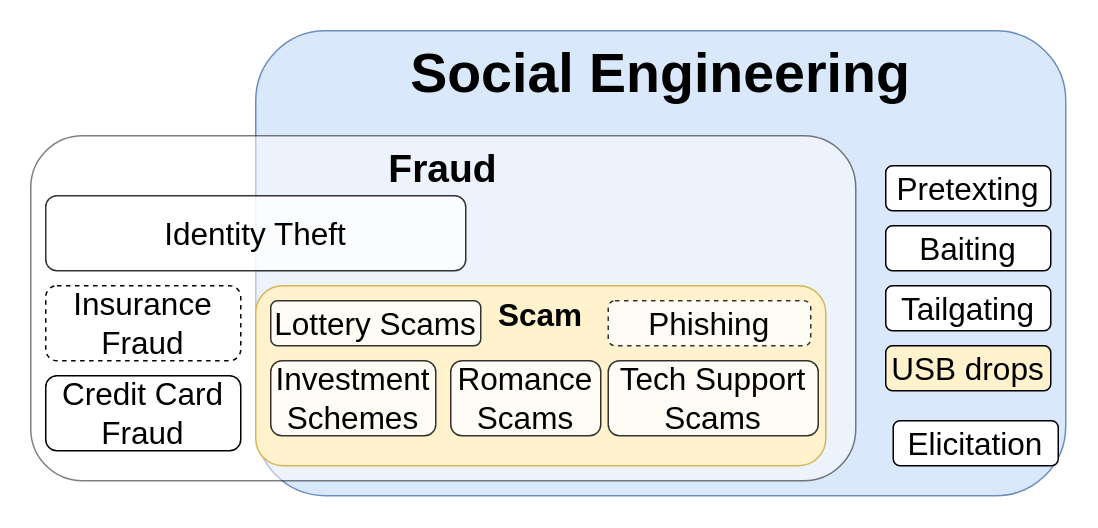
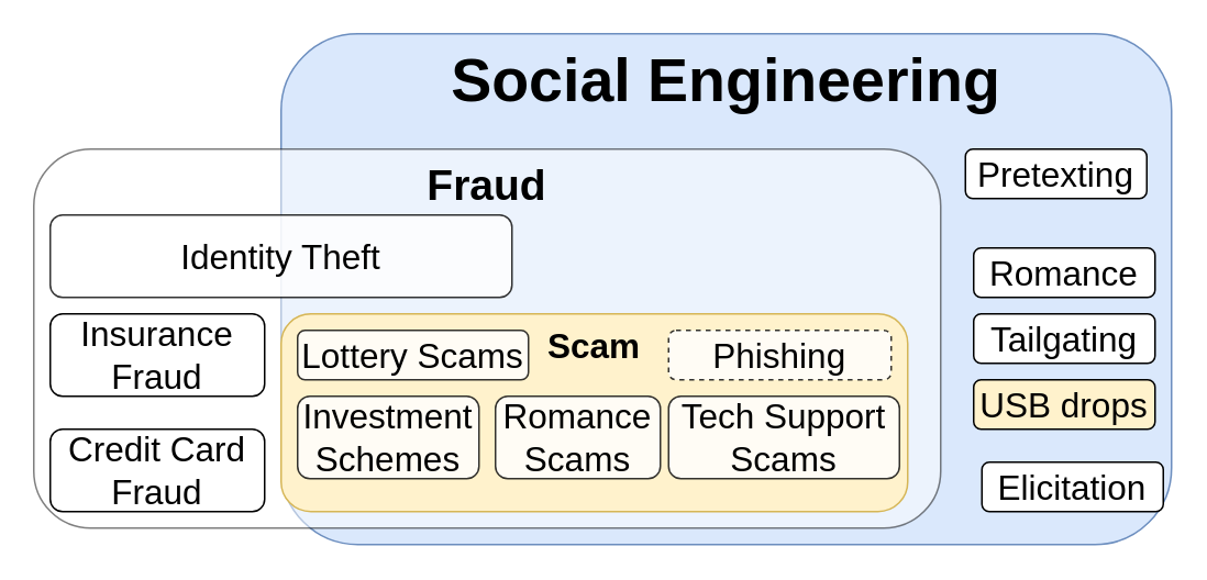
- <mxCell id="7" value="Pretexting" style="rounded=1;whiteSpace=wrap;html=1;fontSize=21;" vertex="1" parent="1"><mxGeometry x="590" y="110" width="110" height="30" as="geometry" /></mxCell>
+ <mxCell id="7" value="Pretexting" style="rounded=1;whiteSpace=wrap;html=1;fontSize=21;" vertex="1" parent="1"><mxGeometry x="585" y="90" width="110" height="30" as="geometry" /></mxCell>
- <mxCell id="6" value="Baiting" style="rounded=1;whiteSpace=wrap;html=1;fontSize=21;" vertex="1" parent="1"><mxGeometry x="590" y="150" width="110" height="30" as="geometry" /></mxCell>
+ <mxCell id="6" value="Romance" style="rounded=1;whiteSpace=wrap;html=1;fontSize=21;" vertex="1" parent="1"><mxGeometry x="590" y="150" width="110" height="30" as="geometry" /></mxCell>
- <mxCell id="8" value="Insurance Fraud" style="rounded=1;whiteSpace=wrap;html=1;fontSize=21;dashed=1;" vertex="1" parent="1"><mxGeometry x="30" y="190" width="130" height="50" as="geometry" /></mxCell>
+ <mxCell id="8" value="Insurance Fraud" style="rounded=1;whiteSpace=wrap;html=1;fontSize=21;" vertex="1" parent="1"><mxGeometry x="30" y="190" width="130" height="50" as="geometry" /></mxCell>
- <mxCell id="9" value="Credit Card Fraud" style="rounded=1;whiteSpace=wrap;html=1;fontSize=21;" vertex="1" parent="1"><mxGeometry x="30" y="250" width="130" height="50" as="geometry" /></mxCell>
+ <mxCell id="9" value="Credit Card Fraud" style="rounded=1;whiteSpace=wrap;html=1;fontSize=21;" vertex="1" parent="1"><mxGeometry x="30" y="260" width="130" height="50" as="geometry" /></mxCell>
